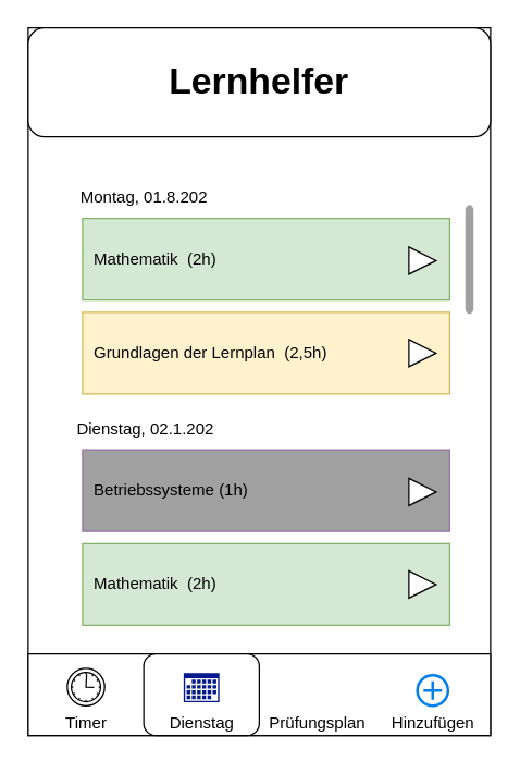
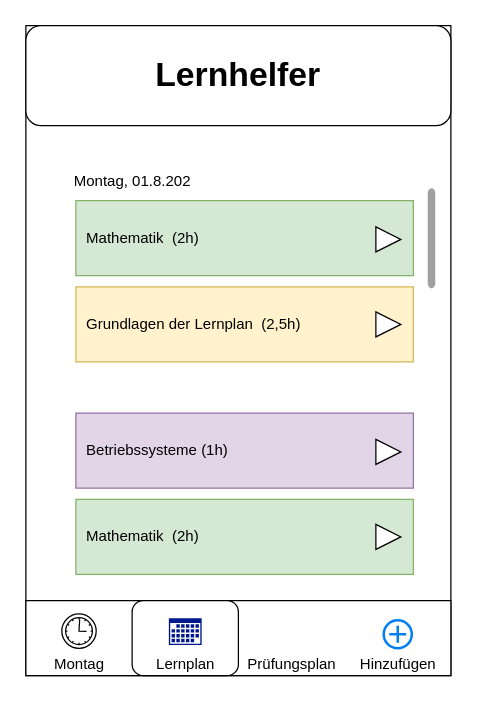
- <mxCell id="21" value="Dienstag, 02.1.202" style="text;html=1;align=center;verticalAlign=middle;whiteSpace=wrap;rounded=0;" vertex="1" parent="1"><mxGeometry x="36.25" y="300" width="141.25" height="30" as="geometry" /></mxCell>
- <mxCell id="22" value="&amp;nbsp; Betriebssysteme (1h)" style="rounded=0;whiteSpace=wrap;html=1;fillColor=#a0a0a0;strokeColor=#9673a6;align=left;" vertex="1" parent="1"><mxGeometry x="60" y="330" width="270" height="60" as="geometry" /></mxCell>
+ <mxCell id="22" value="&amp;nbsp; Betriebssysteme (1h)" style="rounded=0;whiteSpace=wrap;html=1;fillColor=#e1d5e7;strokeColor=#9673a6;align=left;" vertex="1" parent="1"><mxGeometry x="60" y="330" width="270" height="60" as="geometry" /></mxCell>
- <mxCell id="9" value="Timer" style="text;html=1;align=center;verticalAlign=middle;whiteSpace=wrap;rounded=0;" parent="1" vertex="1"><mxGeometry x="32.5" y="515.53" width="60" height="30" as="geometry" /></mxCell>
+ <mxCell id="9" value="Montag" style="text;html=1;align=center;verticalAlign=middle;whiteSpace=wrap;rounded=0;" parent="1" vertex="1"><mxGeometry x="32.5" y="515.53" width="60" height="30" as="geometry" /></mxCell>
- <mxCell id="10" value="Dienstag" style="text;html=1;align=center;verticalAlign=middle;whiteSpace=wrap;rounded=0;" parent="1" vertex="1"><mxGeometry x="117.5" y="515.53" width="60" height="30" as="geometry" /></mxCell>
+ <mxCell id="10" value="Lernplan" style="text;html=1;align=center;verticalAlign=middle;whiteSpace=wrap;rounded=0;" parent="1" vertex="1"><mxGeometry x="117.5" y="515.53" width="60" height="30" as="geometry" /></mxCell>
